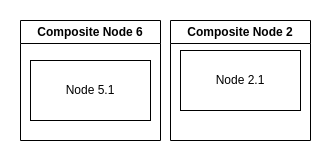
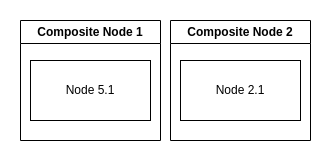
- <mxCell id="2" value="Composite Node 6" style="swimlane;whiteSpace=wrap;html=1;" vertex="1" parent="1"><mxGeometry x="20" y="20" width="140" height="120" as="geometry" /></mxCell>
+ <mxCell id="2" value="Composite Node 1" style="swimlane;whiteSpace=wrap;html=1;" vertex="1" parent="1"><mxGeometry x="20" y="20" width="140" height="120" as="geometry" /></mxCell>
- <mxCell id="5" value="Node 2.1" style="rounded=0;whiteSpace=wrap;html=1;" vertex="1" parent="4"><mxGeometry x="10" y="30" width="120" height="60" as="geometry" /></mxCell>
+ <mxCell id="5" value="Node 2.1" style="rounded=0;whiteSpace=wrap;html=1;" vertex="1" parent="4"><mxGeometry x="10" y="40" width="120" height="60" as="geometry" /></mxCell>
